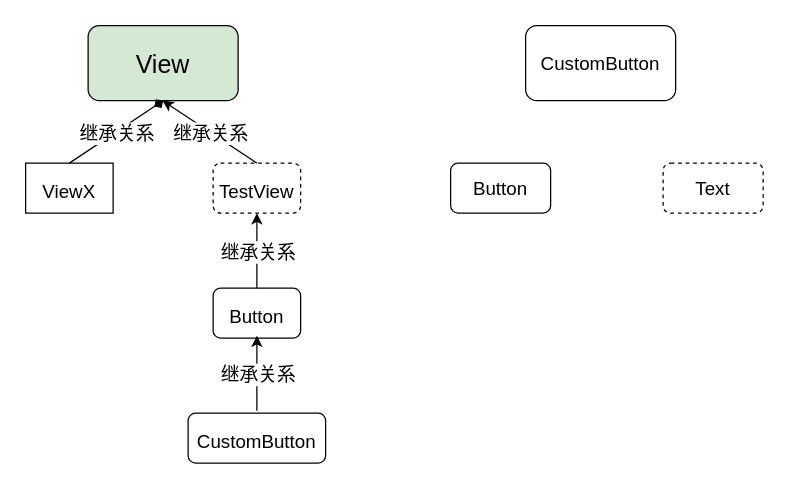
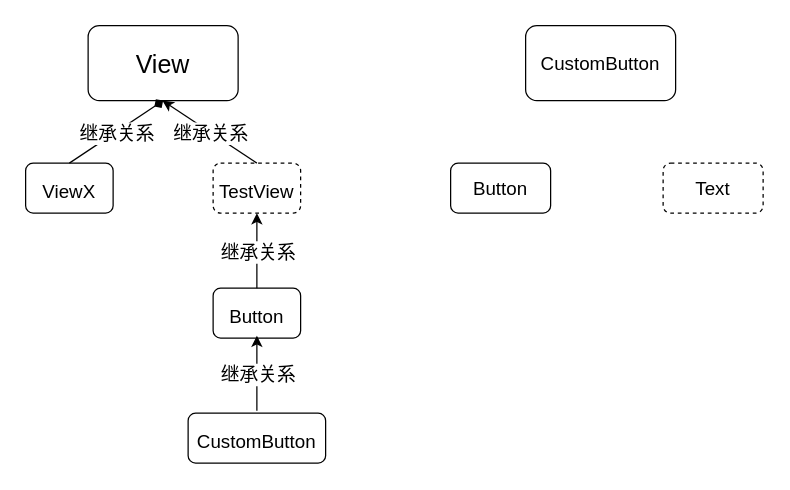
- <mxCell id="2" value="&lt;font style=&quot;font-size: 20px;&quot;&gt;View&lt;/font&gt;" style="rounded=1;whiteSpace=wrap;html=1;fontSize=16;fillColor=#d5e8d4;" vertex="1" parent="1"><mxGeometry x="70" y="20" width="120" height="60" as="geometry" /></mxCell>
+ <mxCell id="2" value="&lt;font style=&quot;font-size: 20px;&quot;&gt;View&lt;/font&gt;" style="rounded=1;whiteSpace=wrap;html=1;fontSize=16;" vertex="1" parent="1"><mxGeometry x="70" y="20" width="120" height="60" as="geometry" /></mxCell>
- <mxCell id="3" value="&lt;font style=&quot;font-size: 15px;&quot;&gt;ViewX&lt;/font&gt;" style="whiteSpace=wrap;html=1;fontSize=20;rounded=0;" vertex="1" parent="1"><mxGeometry x="20" y="130" width="70" height="40" as="geometry" /></mxCell>
+ <mxCell id="3" value="&lt;font style=&quot;font-size: 15px;&quot;&gt;ViewX&lt;/font&gt;" style="rounded=1;whiteSpace=wrap;html=1;fontSize=20;" vertex="1" parent="1"><mxGeometry x="20" y="130" width="70" height="40" as="geometry" /></mxCell>
